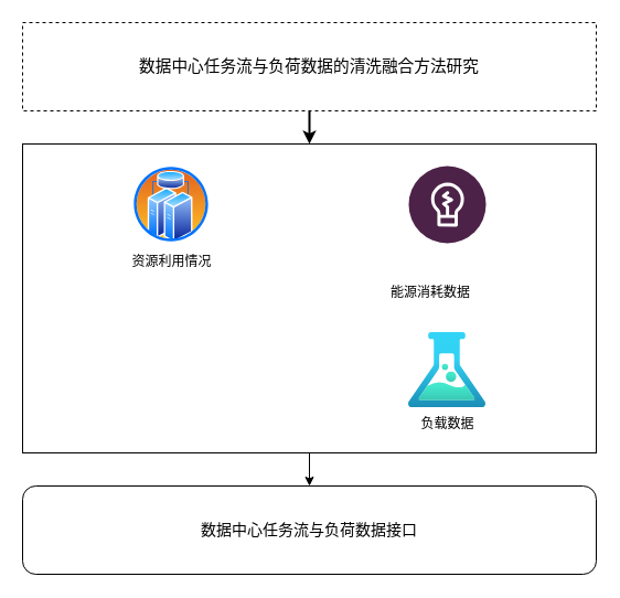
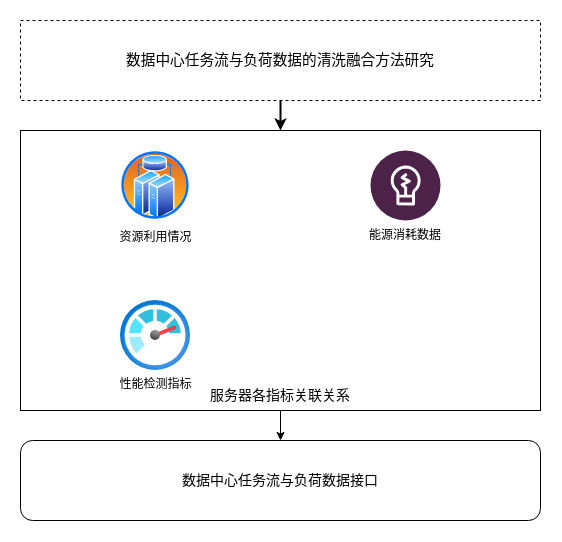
- <mxCell id="10" value="&lt;span style=&quot;white-space: nowrap;&quot;&gt;能源消耗数据&lt;/span&gt;" style="text;html=1;align=center;verticalAlign=middle;whiteSpace=wrap;rounded=0;" vertex="1" parent="1"><mxGeometry x="360" y="250" width="60" height="30" as="geometry" /></mxCell>
+ <mxCell id="10" value="&lt;span style=&quot;white-space: nowrap;&quot;&gt;能源消耗数据&lt;/span&gt;" style="text;html=1;align=center;verticalAlign=middle;whiteSpace=wrap;rounded=0;" vertex="1" parent="1"><mxGeometry x="375" y="220" width="60" height="30" as="geometry" /></mxCell>
+ <mxCell id="6" value="性能检测指标" style="image;aspect=fixed;html=1;points=[];align=center;fontSize=12;image=img/lib/azure2/management_governance/Monitor.svg;" vertex="1" parent="1"><mxGeometry x="120" y="300" width="70" height="70" as="geometry" /></mxCell>
- <mxCell id="9" value="负载数据" style="image;html=1;points=[];align=center;fontSize=12;image=img/lib/azure2/general/Load_Test.svg;" vertex="1" parent="1"><mxGeometry x="370" y="300" width="70" height="70" as="geometry" /></mxCell>
+ <mxCell id="11" value="&lt;font style=&quot;font-size: 14px;&quot;&gt;服务器各指标关联关系&lt;/font&gt;" style="text;html=1;align=center;verticalAlign=middle;whiteSpace=wrap;rounded=0;" vertex="1" parent="1"><mxGeometry x="200" y="380" width="160" height="30" as="geometry" /></mxCell>
